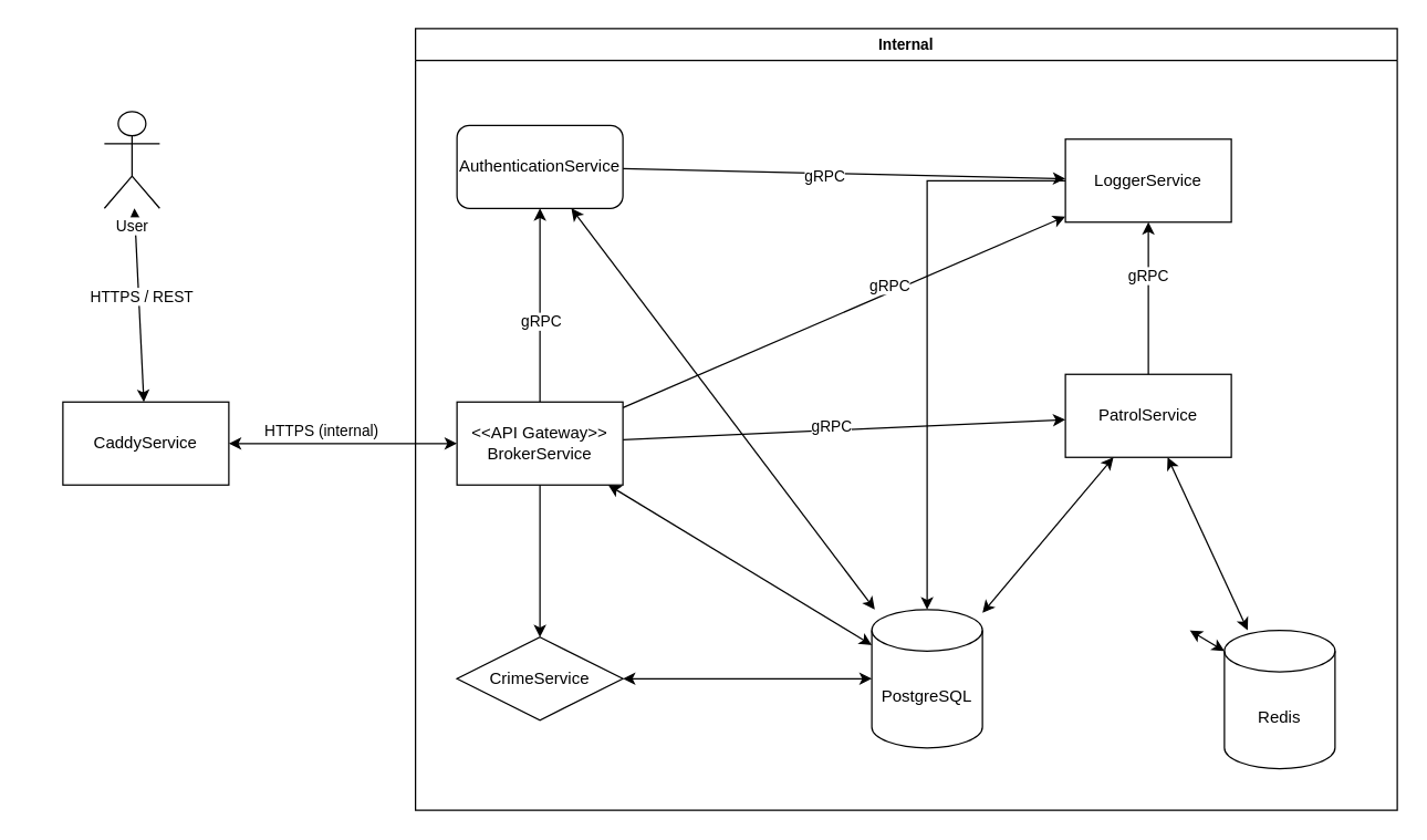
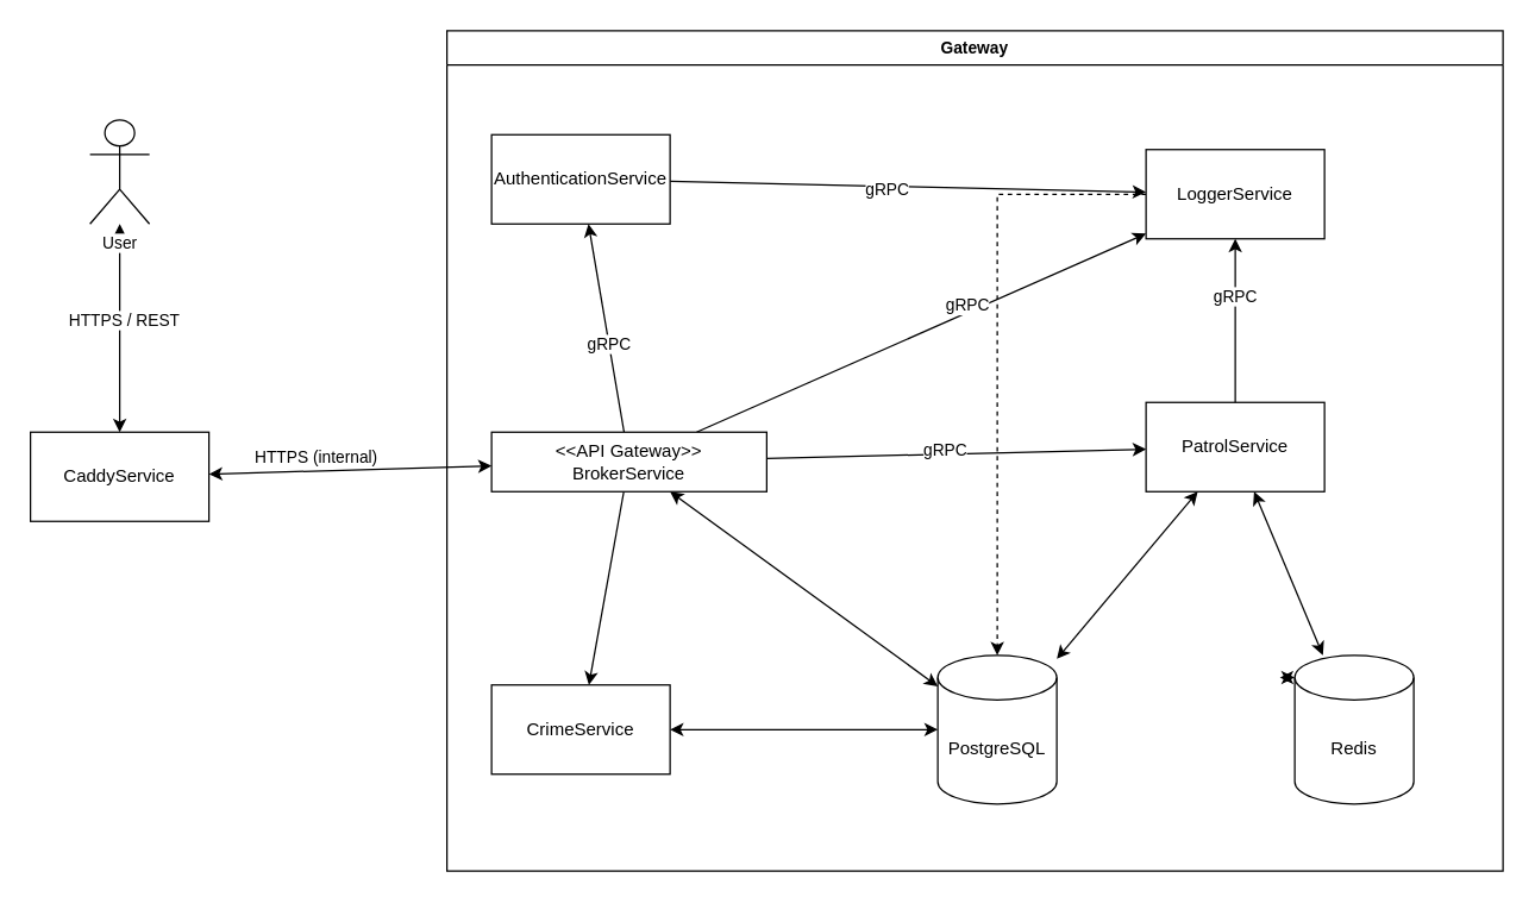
- <mxCell id="8" value="Internal" style="swimlane;whiteSpace=wrap;html=1;fontFamily=Helvetica;fontSize=11;fontColor=default;labelBackgroundColor=default;" parent="1" vertex="1"><mxGeometry x="300" y="20" width="710" height="565" as="geometry" /></mxCell>
+ <mxCell id="8" value="Gateway" style="swimlane;whiteSpace=wrap;html=1;fontFamily=Helvetica;fontSize=11;fontColor=default;labelBackgroundColor=default;" parent="1" vertex="1"><mxGeometry x="300" y="20" width="710" height="565" as="geometry" /></mxCell>
- <mxCell id="4" value="User" style="shape=umlActor;verticalLabelPosition=bottom;verticalAlign=top;html=1;outlineConnect=0;fontFamily=Helvetica;fontSize=11;fontColor=default;labelBackgroundColor=default;" parent="1" vertex="1"><mxGeometry x="75" y="80" width="40" height="70" as="geometry" /></mxCell>
+ <mxCell id="4" value="User" style="shape=umlActor;verticalLabelPosition=bottom;verticalAlign=top;html=1;outlineConnect=0;fontFamily=Helvetica;fontSize=11;fontColor=default;labelBackgroundColor=default;" parent="1" vertex="1"><mxGeometry x="60" y="80" width="40" height="70" as="geometry" /></mxCell>
- <mxCell id="15" value="AuthenticationService" style="whiteSpace=wrap;html=1;rounded=1;" parent="8" vertex="1"><mxGeometry x="30" y="70" width="120" height="60" as="geometry" /></mxCell>
+ <mxCell id="15" value="AuthenticationService" style="rounded=0;whiteSpace=wrap;html=1;" parent="8" vertex="1"><mxGeometry x="30" y="70" width="120" height="60" as="geometry" /></mxCell>
- <mxCell id="24" style="edgeStyle=orthogonalEdgeStyle;rounded=0;orthogonalLoop=1;jettySize=auto;html=1;" edge="1" parent="8" source="25" target="11"><mxGeometry relative="1" as="geometry" /></mxCell>
+ <mxCell id="24" style="edgeStyle=orthogonalEdgeStyle;rounded=0;orthogonalLoop=1;jettySize=auto;html=1;dashed=1;" edge="1" parent="8" source="25" target="11"><mxGeometry relative="1" as="geometry" /></mxCell>
- <mxCell id="7" value="&lt;div&gt;&lt;span style=&quot;background-color: transparent; color: light-dark(rgb(0, 0, 0), rgb(255, 255, 255));&quot;&gt;CaddyService&lt;/span&gt;&lt;/div&gt;" style="rounded=0;whiteSpace=wrap;html=1;" parent="1" vertex="1"><mxGeometry x="45" y="290" width="120" height="60" as="geometry" /></mxCell>
+ <mxCell id="7" value="&lt;div&gt;&lt;span style=&quot;background-color: transparent; color: light-dark(rgb(0, 0, 0), rgb(255, 255, 255));&quot;&gt;CaddyService&lt;/span&gt;&lt;/div&gt;" style="rounded=0;whiteSpace=wrap;html=1;" parent="1" vertex="1"><mxGeometry x="20" y="290" width="120" height="60" as="geometry" /></mxCell>
- <mxCell id="23" value="&lt;div&gt;&amp;lt;&amp;lt;API Gateway&amp;gt;&amp;gt;&lt;/div&gt;BrokerService" style="rounded=0;whiteSpace=wrap;html=1;" parent="8" vertex="1"><mxGeometry x="30" y="270" width="120" height="60" as="geometry" /></mxCell>
+ <mxCell id="23" value="&lt;div&gt;&amp;lt;&amp;lt;API Gateway&amp;gt;&amp;gt;&lt;/div&gt;BrokerService" style="rounded=0;whiteSpace=wrap;html=1;" parent="8" vertex="1"><mxGeometry x="30" y="270" width="185" height="40" as="geometry" /></mxCell>
- <mxCell id="12" style="rounded=0;orthogonalLoop=1;jettySize=auto;html=1;startArrow=classic;startFill=1;" parent="8" source="15" target="11" edge="1"><mxGeometry relative="1" as="geometry"><mxPoint x="110" y="50" as="sourcePoint" /></mxGeometry></mxCell>
- <mxCell id="26" value="CrimeService" style="rhombus;whiteSpace=wrap;html=1;" parent="8" vertex="1"><mxGeometry x="30" y="440" width="120" height="60" as="geometry" /></mxCell>
+ <mxCell id="26" value="CrimeService" style="rounded=0;whiteSpace=wrap;html=1;" parent="8" vertex="1"><mxGeometry x="30" y="440" width="120" height="60" as="geometry" /></mxCell>
- <mxCell id="32" value="Redis" style="shape=cylinder3;whiteSpace=wrap;html=1;boundedLbl=1;backgroundOutline=1;size=15;" parent="8" vertex="1"><mxGeometry x="585" y="435" width="80" height="100" as="geometry" /></mxCell>
+ <mxCell id="32" value="Redis" style="shape=cylinder3;whiteSpace=wrap;html=1;boundedLbl=1;backgroundOutline=1;size=15;" parent="8" vertex="1"><mxGeometry x="570" y="420" width="80" height="100" as="geometry" /></mxCell>
